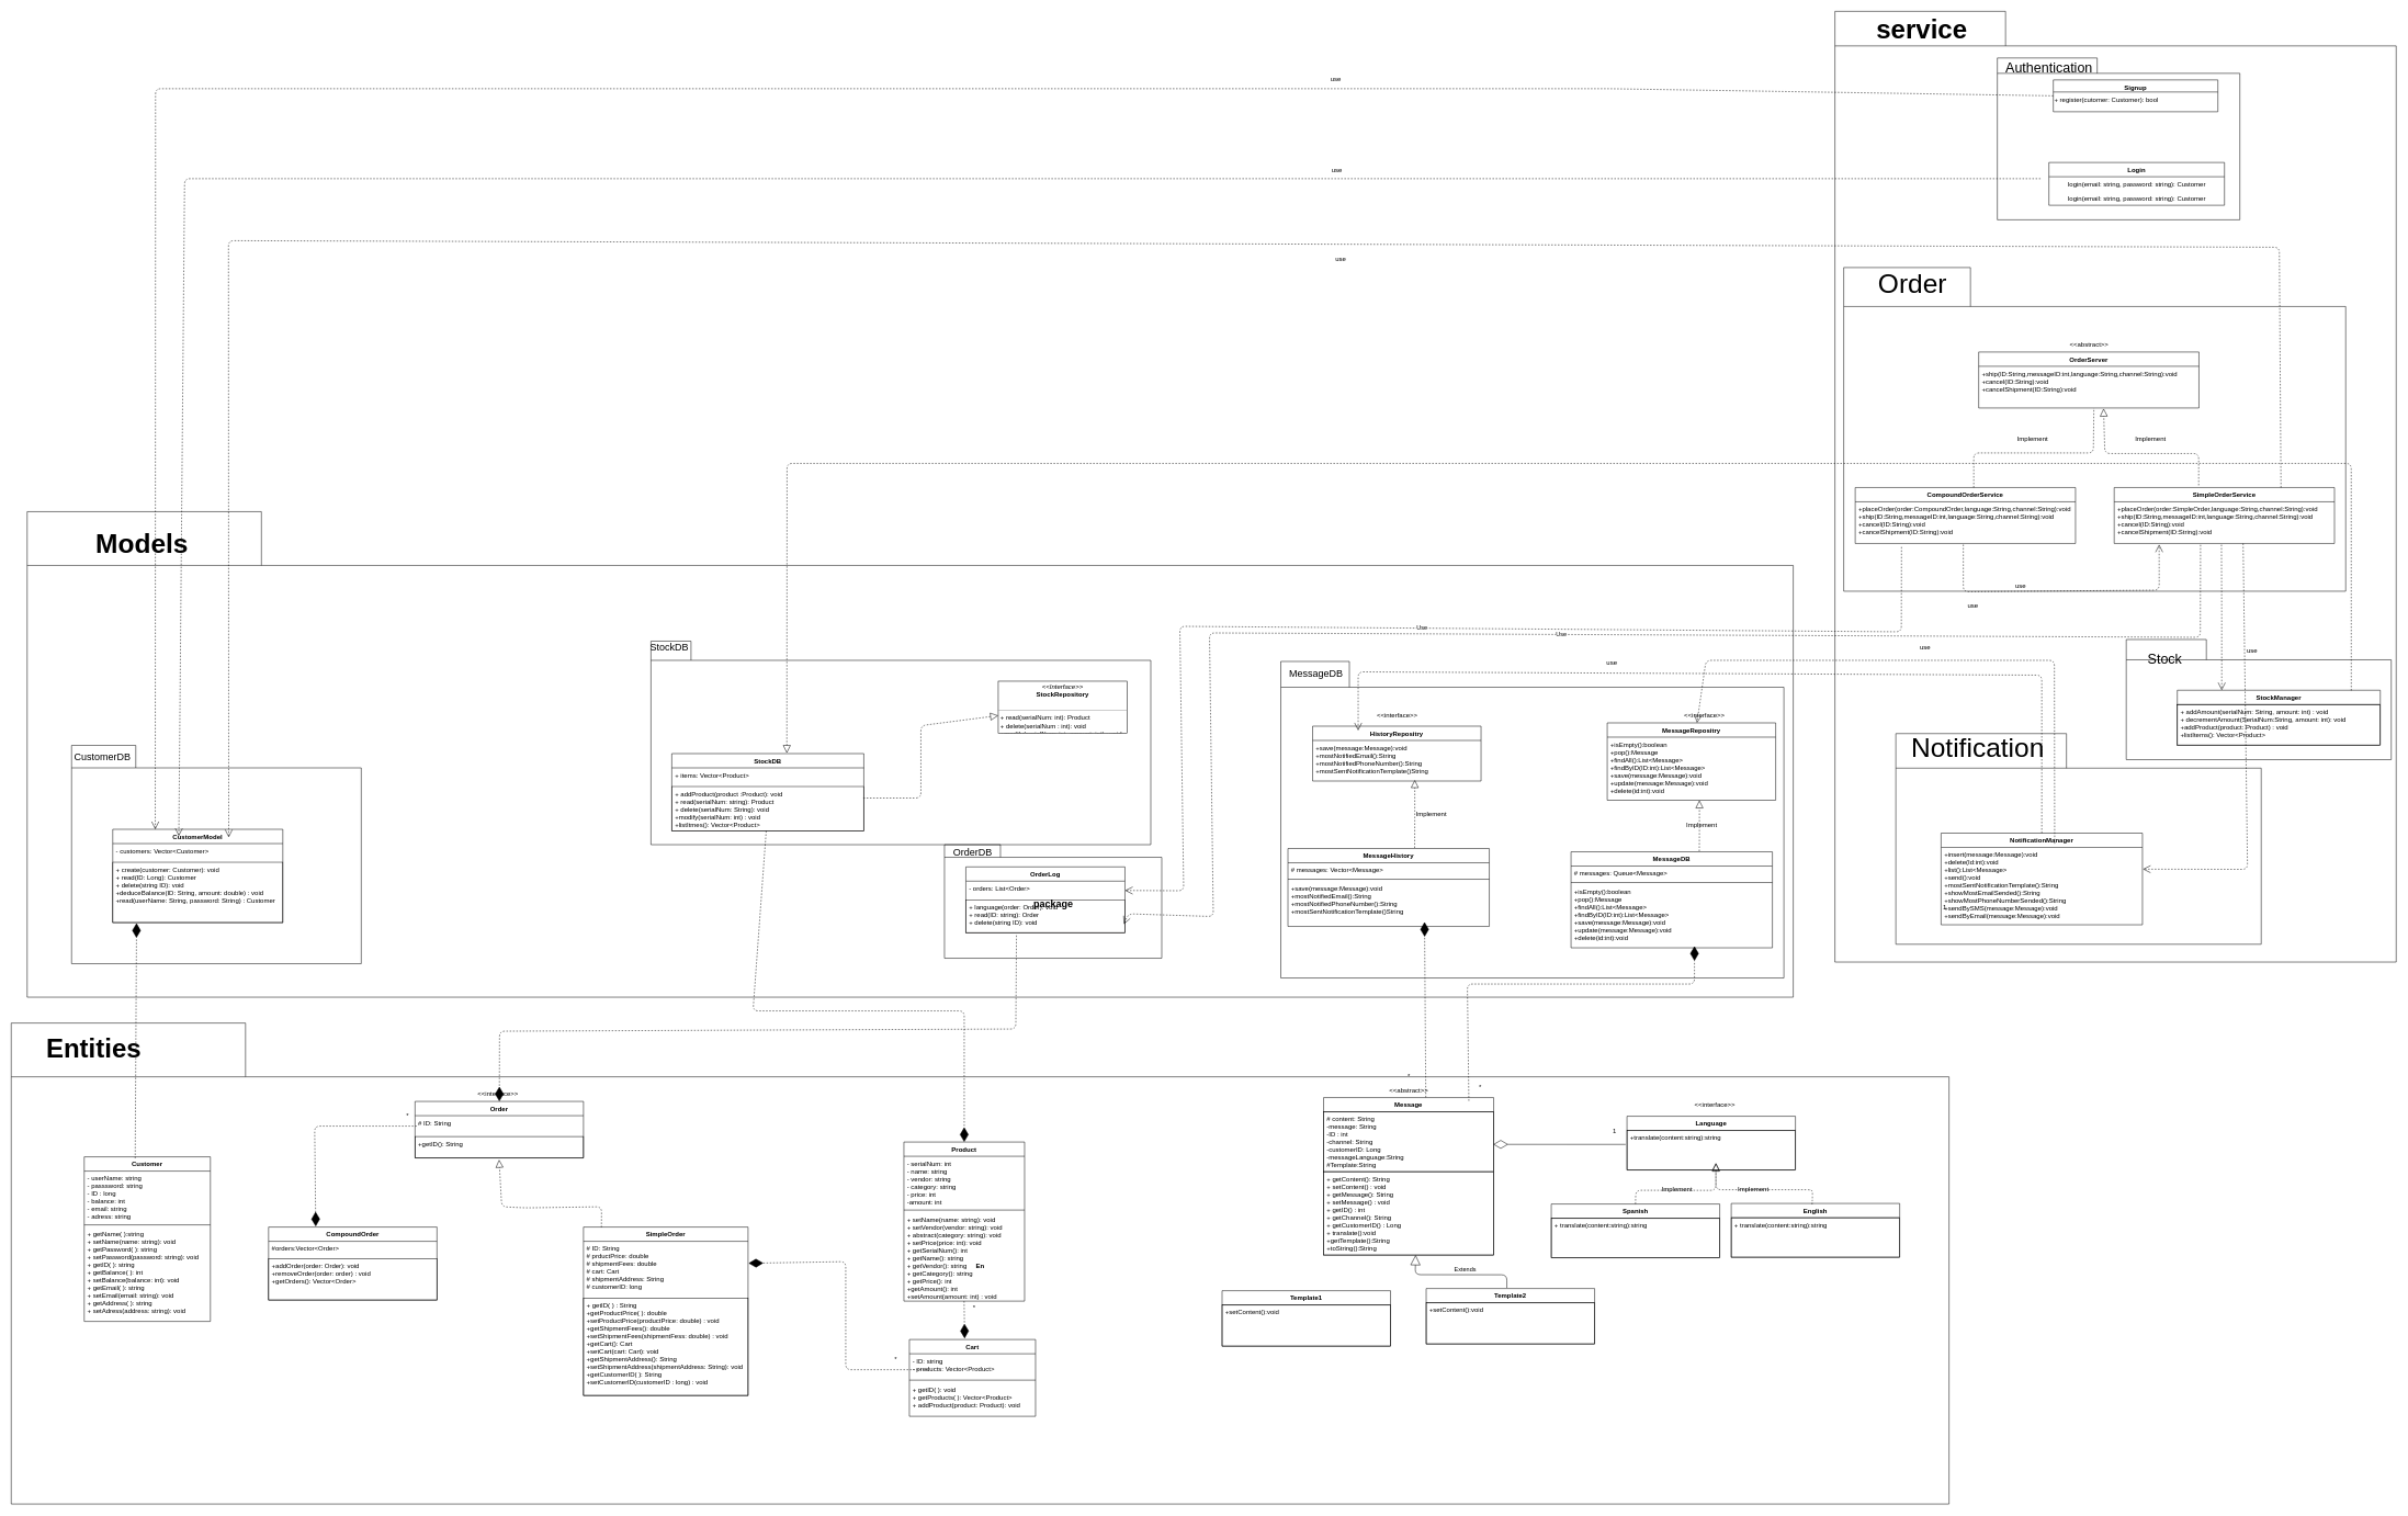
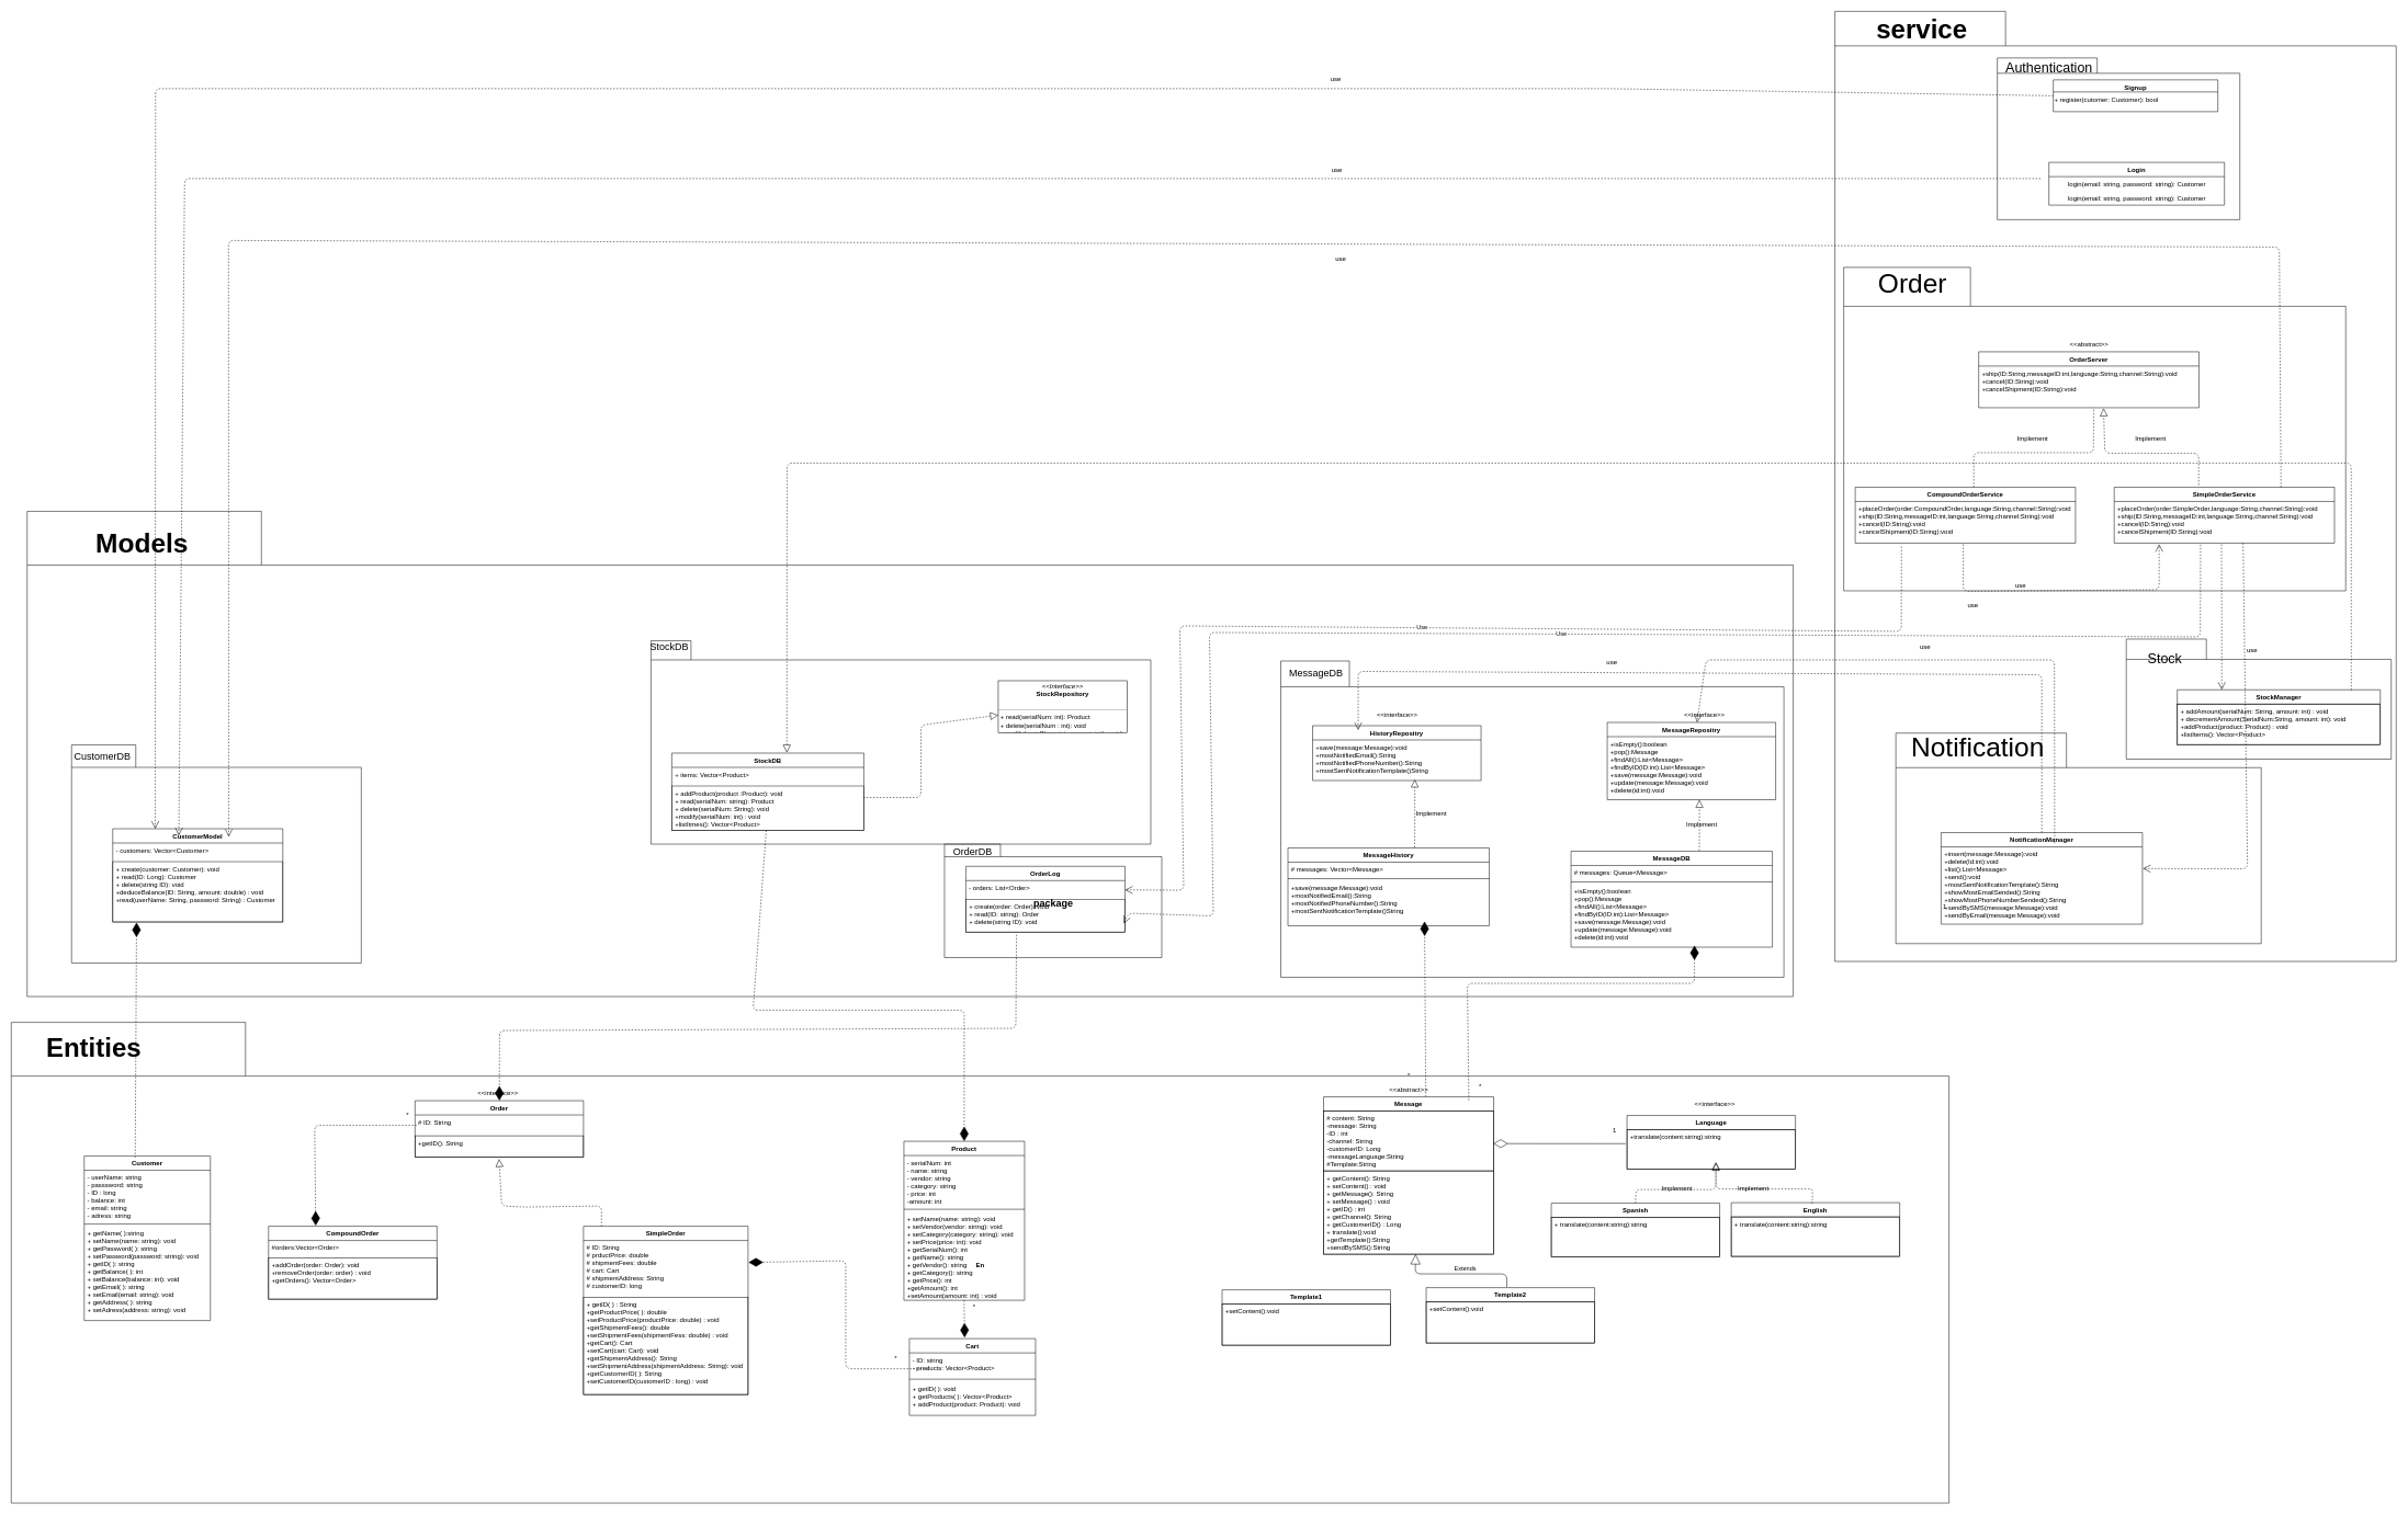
- <mxCell id="80" value="+ language(order: Order): void&#10;+ read(ID: string): Order&#10;+ delete(string ID): void" style="text;strokeColor=#181616;fillColor=none;align=left;verticalAlign=top;spacingLeft=4;spacingRight=4;overflow=hidden;rotatable=0;points=[[0,0.5],[1,0.5]];portConstraint=eastwest;fontColor=#000000;" parent="78" vertex="1"><mxGeometry y="60" width="290" height="60" as="geometry" /></mxCell>
+ <mxCell id="80" value="+ create(order: Order): void&#10;+ read(ID: string): Order&#10;+ delete(string ID): void" style="text;strokeColor=#181616;fillColor=none;align=left;verticalAlign=top;spacingLeft=4;spacingRight=4;overflow=hidden;rotatable=0;points=[[0,0.5],[1,0.5]];portConstraint=eastwest;fontColor=#000000;" parent="78" vertex="1"><mxGeometry y="60" width="290" height="60" as="geometry" /></mxCell>
- <mxCell id="50" value="+ getContent(): String&#10;+ setContent() : void&#10;+ getMessage(): String&#10;+ setMessage() : void&#10;+ getID() : int&#10;+ getChannel(): String&#10;+ getCustomerID() : Long&#10;+ translate():void&#10;+getTemplate():String&#10;+toString():String" style="text;strokeColor=#000000;fillColor=none;align=left;verticalAlign=top;spacingLeft=4;spacingRight=4;overflow=hidden;rotatable=0;points=[[0,0.5],[1,0.5]];portConstraint=eastwest;fontColor=#000000;" parent="48" vertex="1"><mxGeometry y="135" width="310" height="152" as="geometry" /></mxCell>
+ <mxCell id="50" value="+ getContent(): String&#10;+ setContent() : void&#10;+ getMessage(): String&#10;+ setMessage() : void&#10;+ getID() : int&#10;+ getChannel(): String&#10;+ getCustomerID() : Long&#10;+ translate():void&#10;+getTemplate():String&#10;+sendBySMS():String" style="text;strokeColor=#000000;fillColor=none;align=left;verticalAlign=top;spacingLeft=4;spacingRight=4;overflow=hidden;rotatable=0;points=[[0,0.5],[1,0.5]];portConstraint=eastwest;fontColor=#000000;" parent="48" vertex="1"><mxGeometry y="135" width="310" height="152" as="geometry" /></mxCell>
- <mxCell id="28" value="+ setName(name: string): void&#10;+ setVendor(vendor: string): void&#10;+ abstract(category: string): void&#10;+ setPrice(price: int): void&#10;+ getSerialNum(): int&#10;+ getName(): string&#10;+ getVendor(): string&#10;+ getCategory(): string&#10;+ getPrice(): int&#10;+getAmount(): int&#10;+setAmount(amount: int) : void" style="text;strokeColor=none;fillColor=none;align=left;verticalAlign=top;spacingLeft=4;spacingRight=4;overflow=hidden;rotatable=0;points=[[0,0.5],[1,0.5]];portConstraint=eastwest;fontColor=#000000;" parent="25" vertex="1"><mxGeometry y="128" width="220" height="162" as="geometry" /></mxCell>
+ <mxCell id="28" value="+ setName(name: string): void&#10;+ setVendor(vendor: string): void&#10;+ setCategory(category: string): void&#10;+ setPrice(price: int): void&#10;+ getSerialNum(): int&#10;+ getName(): string&#10;+ getVendor(): string&#10;+ getCategory(): string&#10;+ getPrice(): int&#10;+getAmount(): int&#10;+setAmount(amount: int) : void" style="text;strokeColor=none;fillColor=none;align=left;verticalAlign=top;spacingLeft=4;spacingRight=4;overflow=hidden;rotatable=0;points=[[0,0.5],[1,0.5]];portConstraint=eastwest;fontColor=#000000;" parent="25" vertex="1"><mxGeometry y="128" width="220" height="162" as="geometry" /></mxCell>
